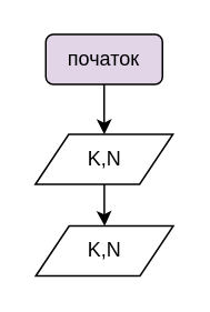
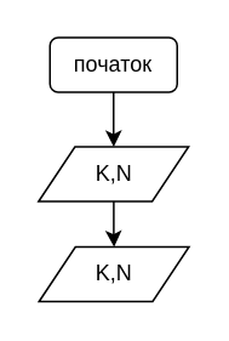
- <mxCell id="3" value="початок" style="rounded=1;whiteSpace=wrap;html=1;fillColor=#e1d5e7;" vertex="1" parent="1"><mxGeometry x="27" y="20" width="70" height="30" as="geometry" /></mxCell>
+ <mxCell id="3" value="початок" style="rounded=1;whiteSpace=wrap;html=1;fillColor=#FFFFFF;" vertex="1" parent="1"><mxGeometry x="27" y="20" width="70" height="30" as="geometry" /></mxCell>
